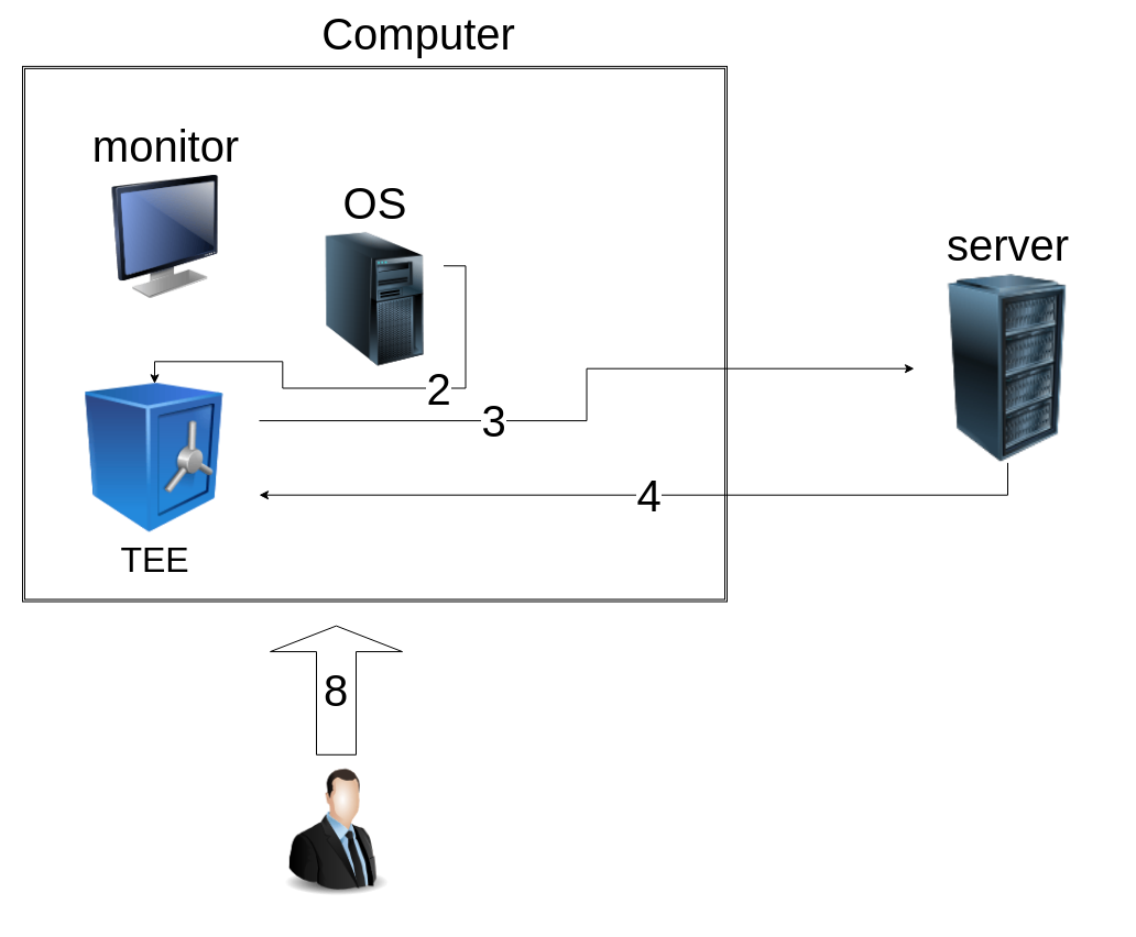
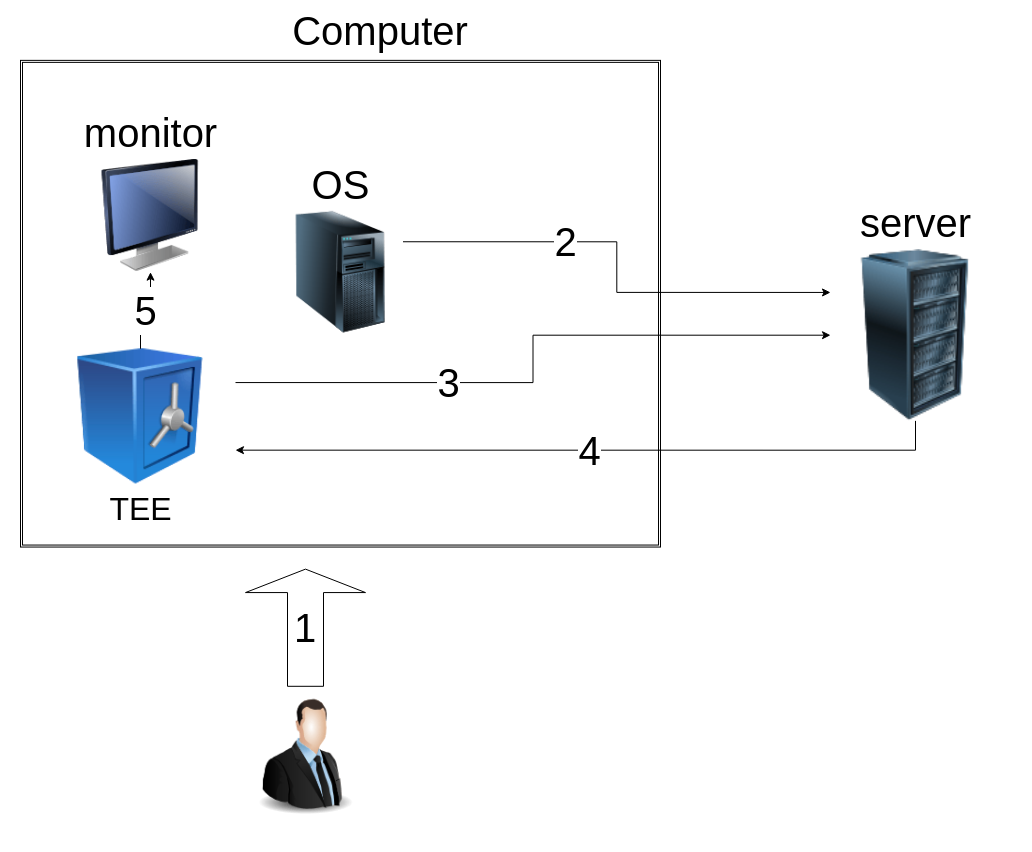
+ <mxCell id="14" value="5" style="edgeStyle=orthogonalEdgeStyle;rounded=0;orthogonalLoop=1;jettySize=auto;html=1;exitX=0.5;exitY=0;exitDx=0;exitDy=0;entryX=0.5;entryY=1;entryDx=0;entryDy=0;fontSize=40;" edge="1" parent="2" source="4" target="13"><mxGeometry relative="1" as="geometry" /></mxCell>
- <mxCell id="11" value="2" style="edgeStyle=orthogonalEdgeStyle;rounded=0;orthogonalLoop=1;jettySize=auto;html=1;exitX=1;exitY=0.25;exitDx=0;exitDy=0;fontSize=40;" edge="1" parent="2" source="12" target="4"><mxGeometry x="-0.32" relative="1" as="geometry"><mxPoint as="offset" /></mxGeometry></mxCell>
+ <mxCell id="11" value="2" style="edgeStyle=orthogonalEdgeStyle;rounded=0;orthogonalLoop=1;jettySize=auto;html=1;exitX=1;exitY=0.25;exitDx=0;exitDy=0;entryX=0;entryY=0.25;entryDx=0;entryDy=0;fontSize=40;" edge="1" parent="2" source="12" target="9"><mxGeometry x="-0.32" relative="1" as="geometry"><mxPoint as="offset" /></mxGeometry></mxCell>
- <mxCell id="7" value="&lt;font style=&quot;font-size: 40px&quot;&gt;8&lt;/font&gt;" style="shape=singleArrow;direction=north;whiteSpace=wrap;html=1;" vertex="1" parent="5"><mxGeometry width="120" height="117.164" as="geometry" /></mxCell>
+ <mxCell id="7" value="&lt;font style=&quot;font-size: 40px&quot;&gt;1&lt;/font&gt;" style="shape=singleArrow;direction=north;whiteSpace=wrap;html=1;" vertex="1" parent="5"><mxGeometry width="120" height="117.164" as="geometry" /></mxCell>
